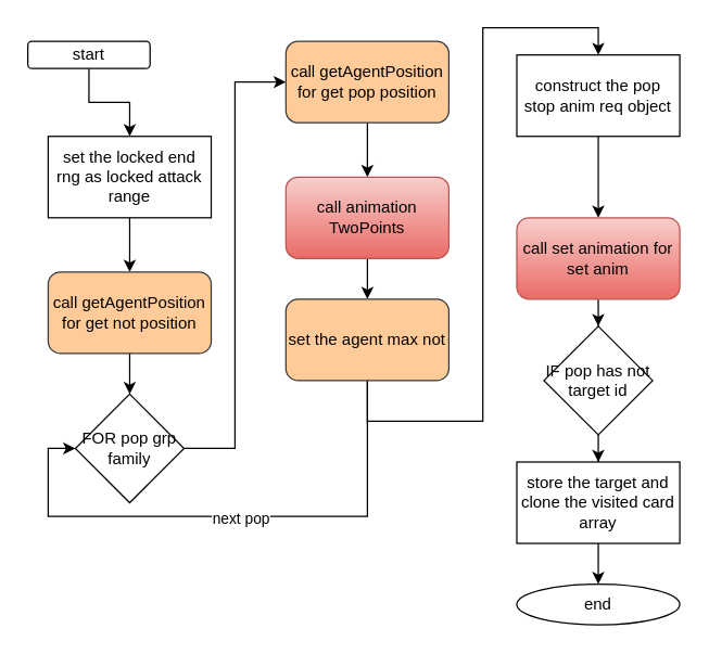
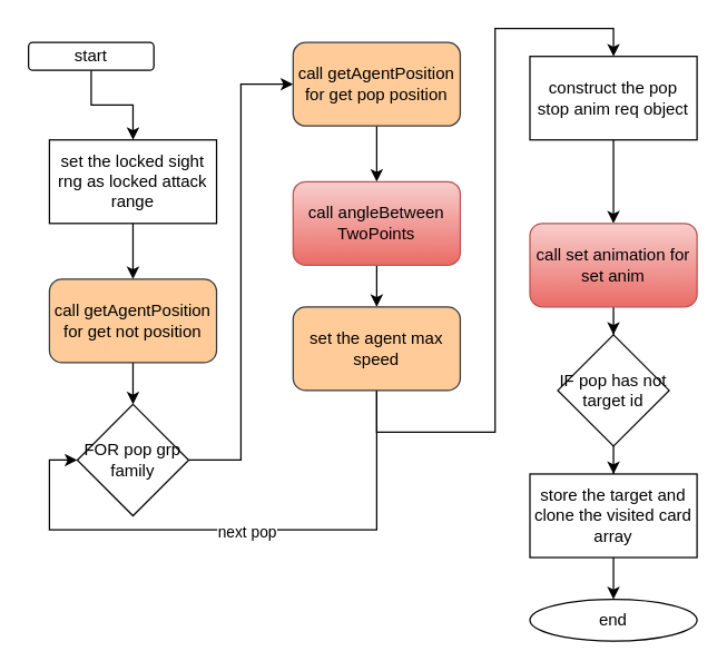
- <mxCell id="5" value="set the locked end rng as locked attack range" style="rounded=0;whiteSpace=wrap;html=1;" vertex="1" parent="1"><mxGeometry x="35" y="100" width="120" height="60" as="geometry" /></mxCell>
+ <mxCell id="5" value="set the locked sight rng as locked attack range" style="rounded=0;whiteSpace=wrap;html=1;" vertex="1" parent="1"><mxGeometry x="35" y="100" width="120" height="60" as="geometry" /></mxCell>
- <mxCell id="13" value="call&amp;nbsp;animation&lt;br&gt;TwoPoints" style="rounded=1;whiteSpace=wrap;html=1;fillColor=#f8cecc;gradientColor=#ea6b66;strokeColor=#b85450;" vertex="1" parent="1"><mxGeometry x="210" y="130" width="120" height="60" as="geometry" /></mxCell>
+ <mxCell id="13" value="call&amp;nbsp;angleBetween&lt;br&gt;TwoPoints" style="rounded=1;whiteSpace=wrap;html=1;fillColor=#f8cecc;gradientColor=#ea6b66;strokeColor=#b85450;" vertex="1" parent="1"><mxGeometry x="210" y="130" width="120" height="60" as="geometry" /></mxCell>
- <mxCell id="17" value="set the agent max not" style="rounded=1;whiteSpace=wrap;html=1;fillColor=#ffcc99;strokeColor=#36393d;" vertex="1" parent="1"><mxGeometry x="210" y="220" width="120" height="60" as="geometry" /></mxCell>
+ <mxCell id="17" value="set the agent max speed" style="rounded=1;whiteSpace=wrap;html=1;fillColor=#ffcc99;strokeColor=#36393d;" vertex="1" parent="1"><mxGeometry x="210" y="220" width="120" height="60" as="geometry" /></mxCell>
